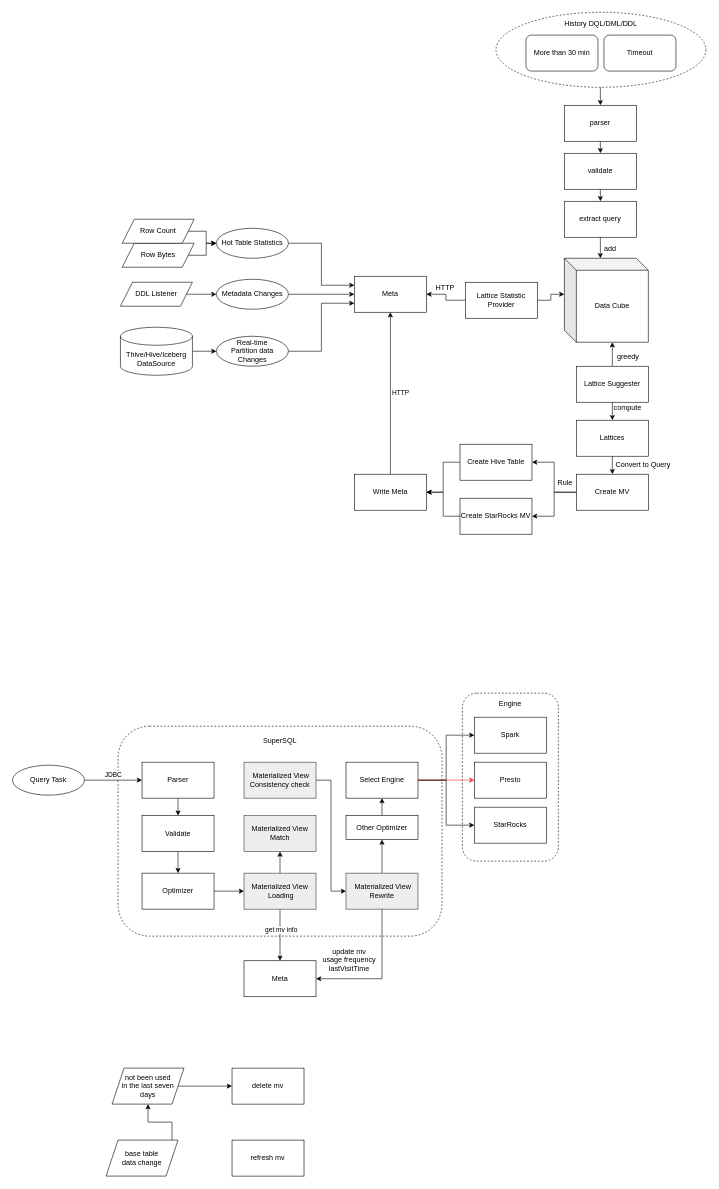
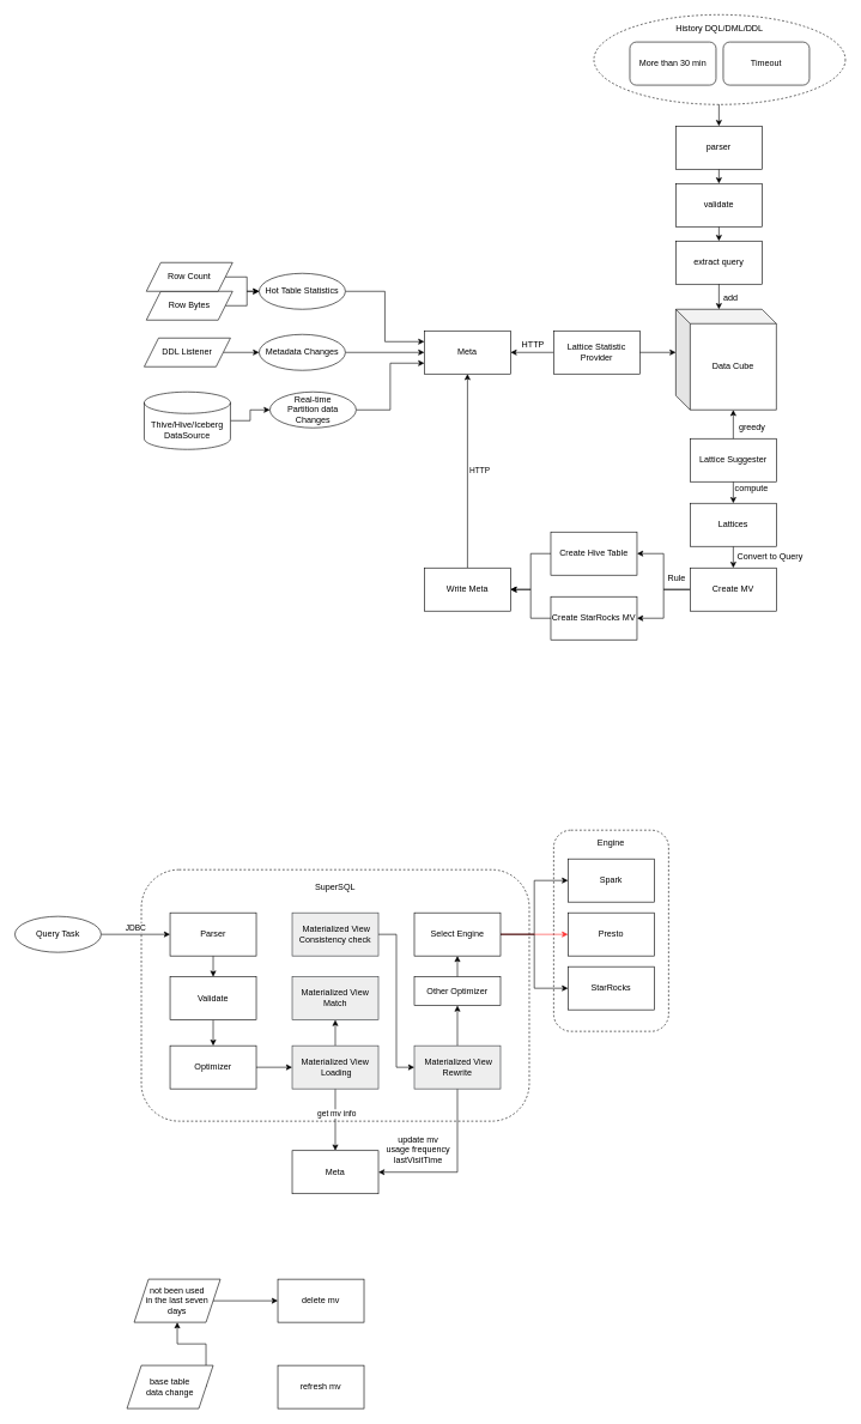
- <mxCell id="17" value="Lattice Statistic Provider" style="rounded=0;whiteSpace=wrap;html=1;" vertex="1" parent="1"><mxGeometry x="775" y="470" width="120" height="60" as="geometry" /></mxCell>
+ <mxCell id="17" value="Lattice Statistic Provider" style="rounded=0;whiteSpace=wrap;html=1;" vertex="1" parent="1"><mxGeometry x="770" y="460" width="120" height="60" as="geometry" /></mxCell>
- <mxCell id="11" value="Real-time&lt;br&gt;Partition data &lt;br&gt;Changes" style="ellipse;whiteSpace=wrap;html=1;" vertex="1" parent="1"><mxGeometry x="360" y="560" width="120" height="50" as="geometry" /></mxCell>
+ <mxCell id="11" value="Real-time&lt;br&gt;Partition data &lt;br&gt;Changes" style="ellipse;whiteSpace=wrap;html=1;" vertex="1" parent="1"><mxGeometry x="375" y="545" width="120" height="50" as="geometry" /></mxCell>
